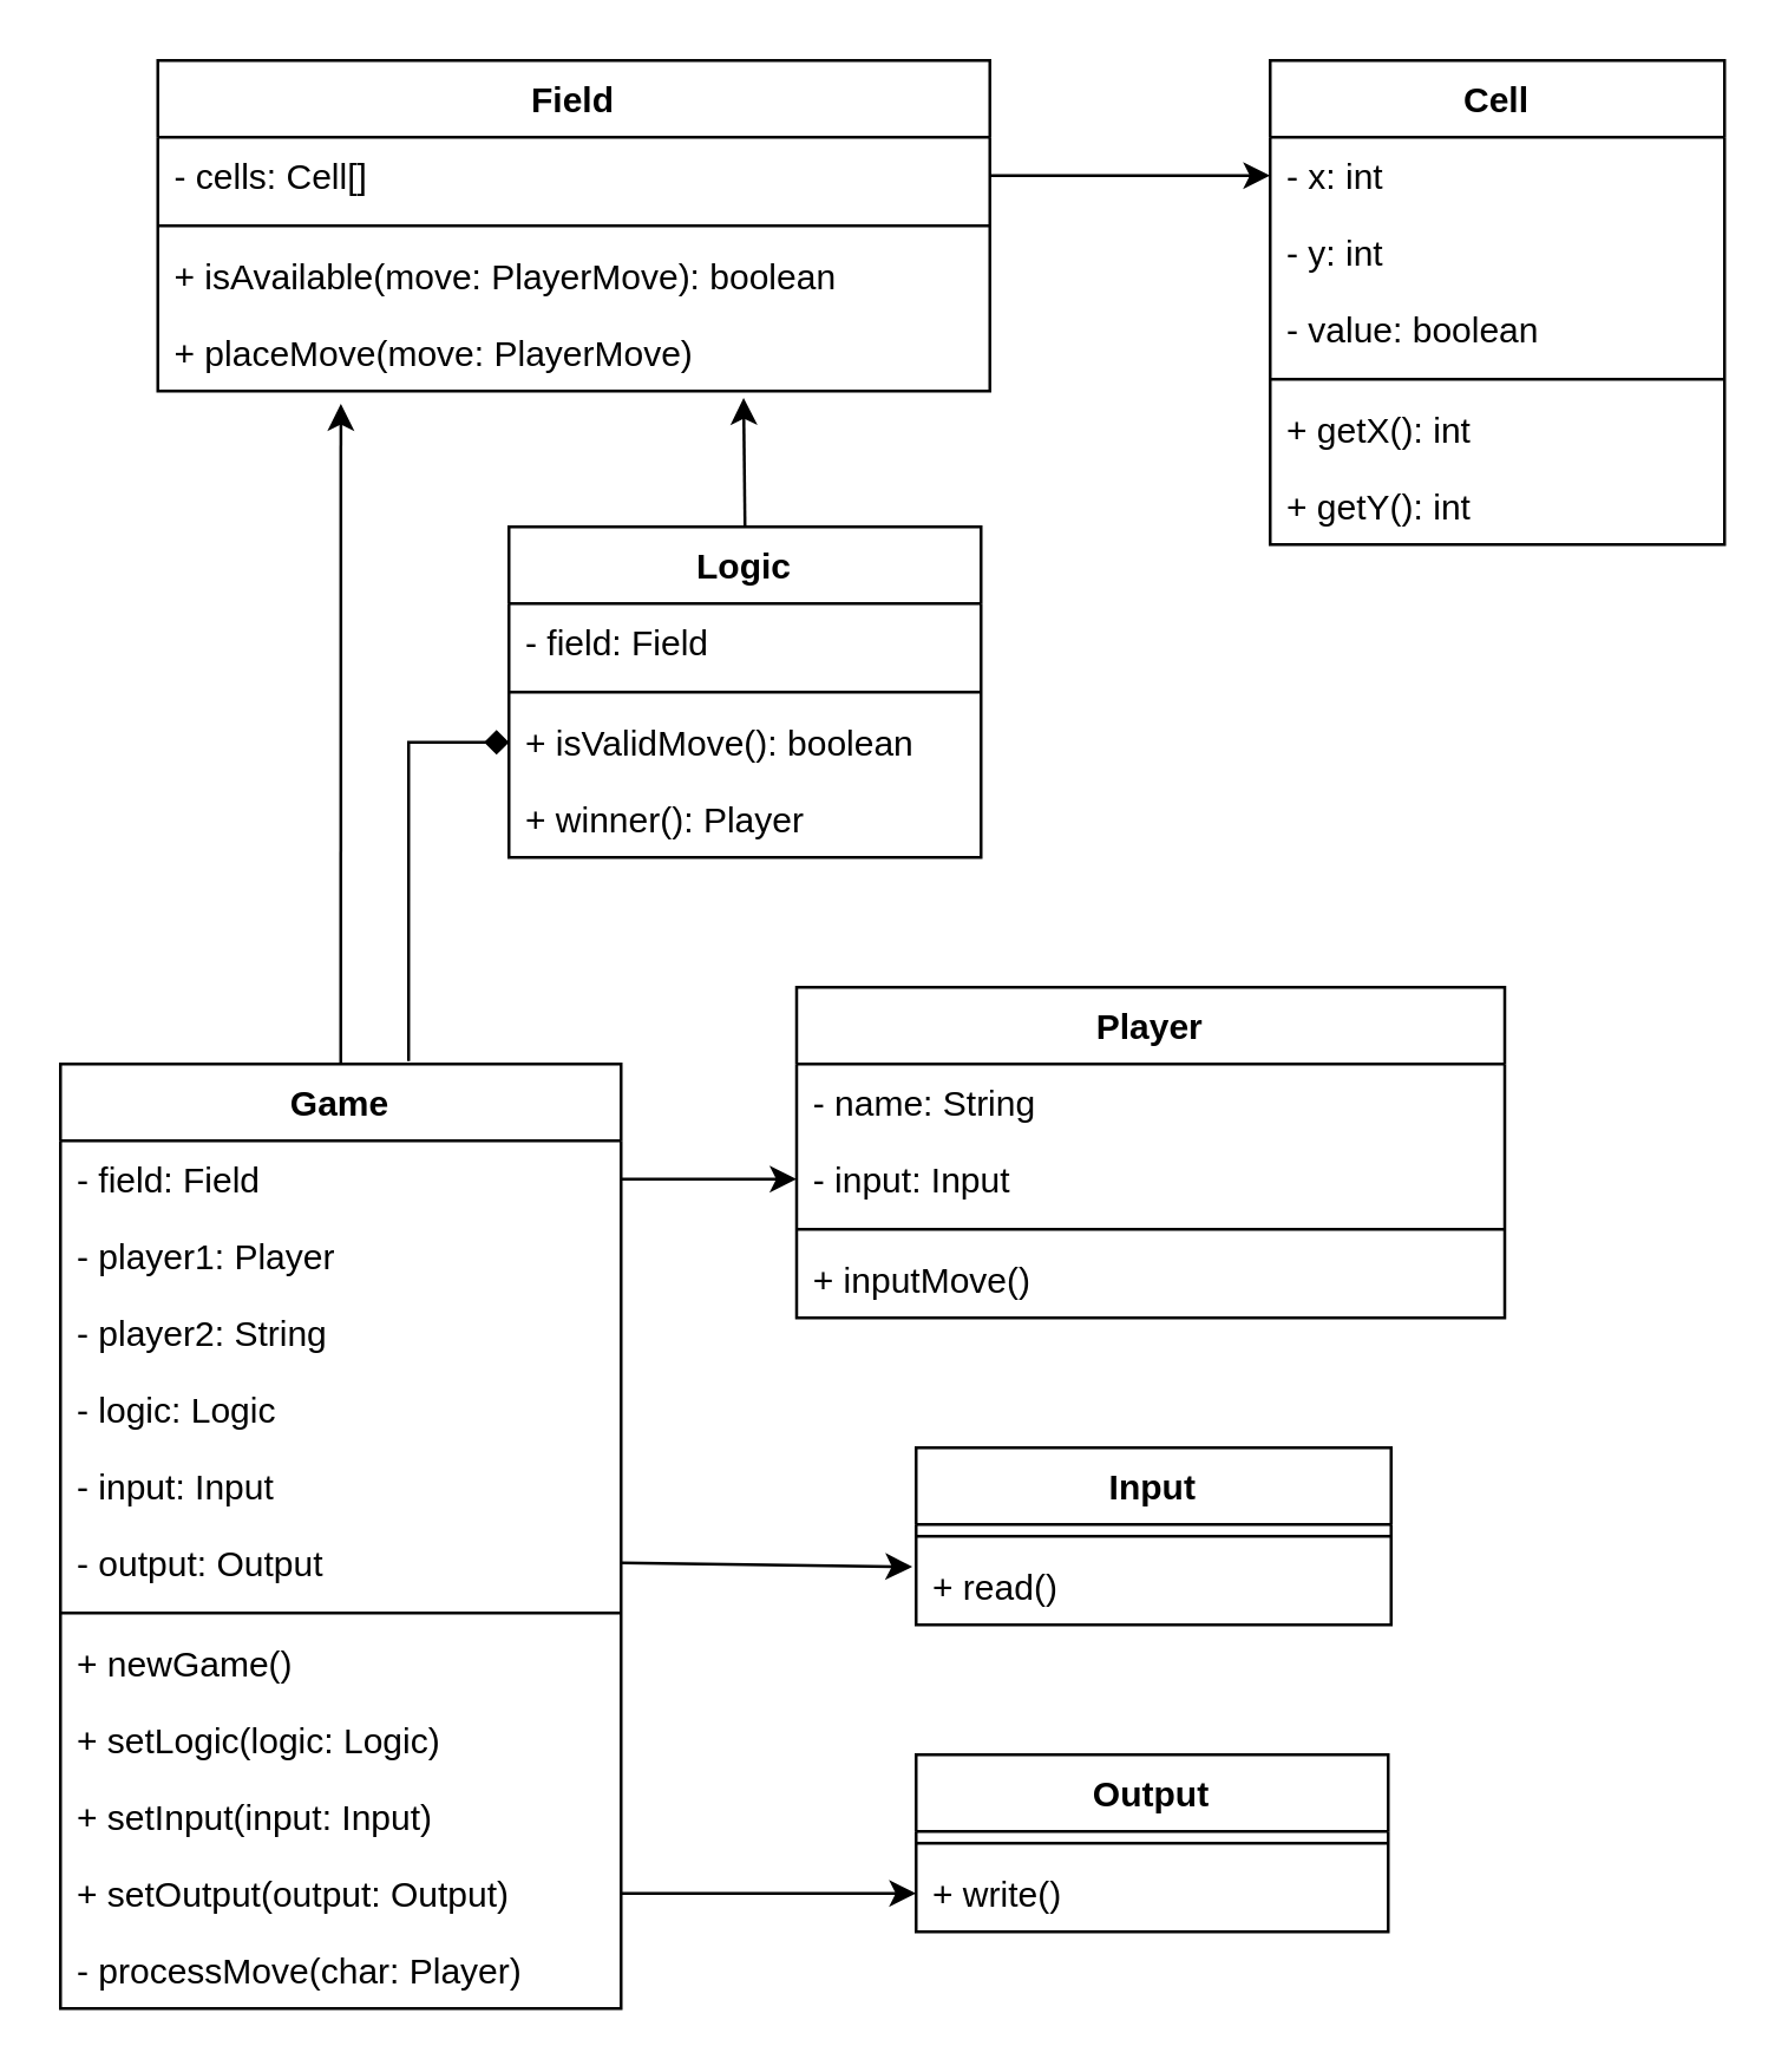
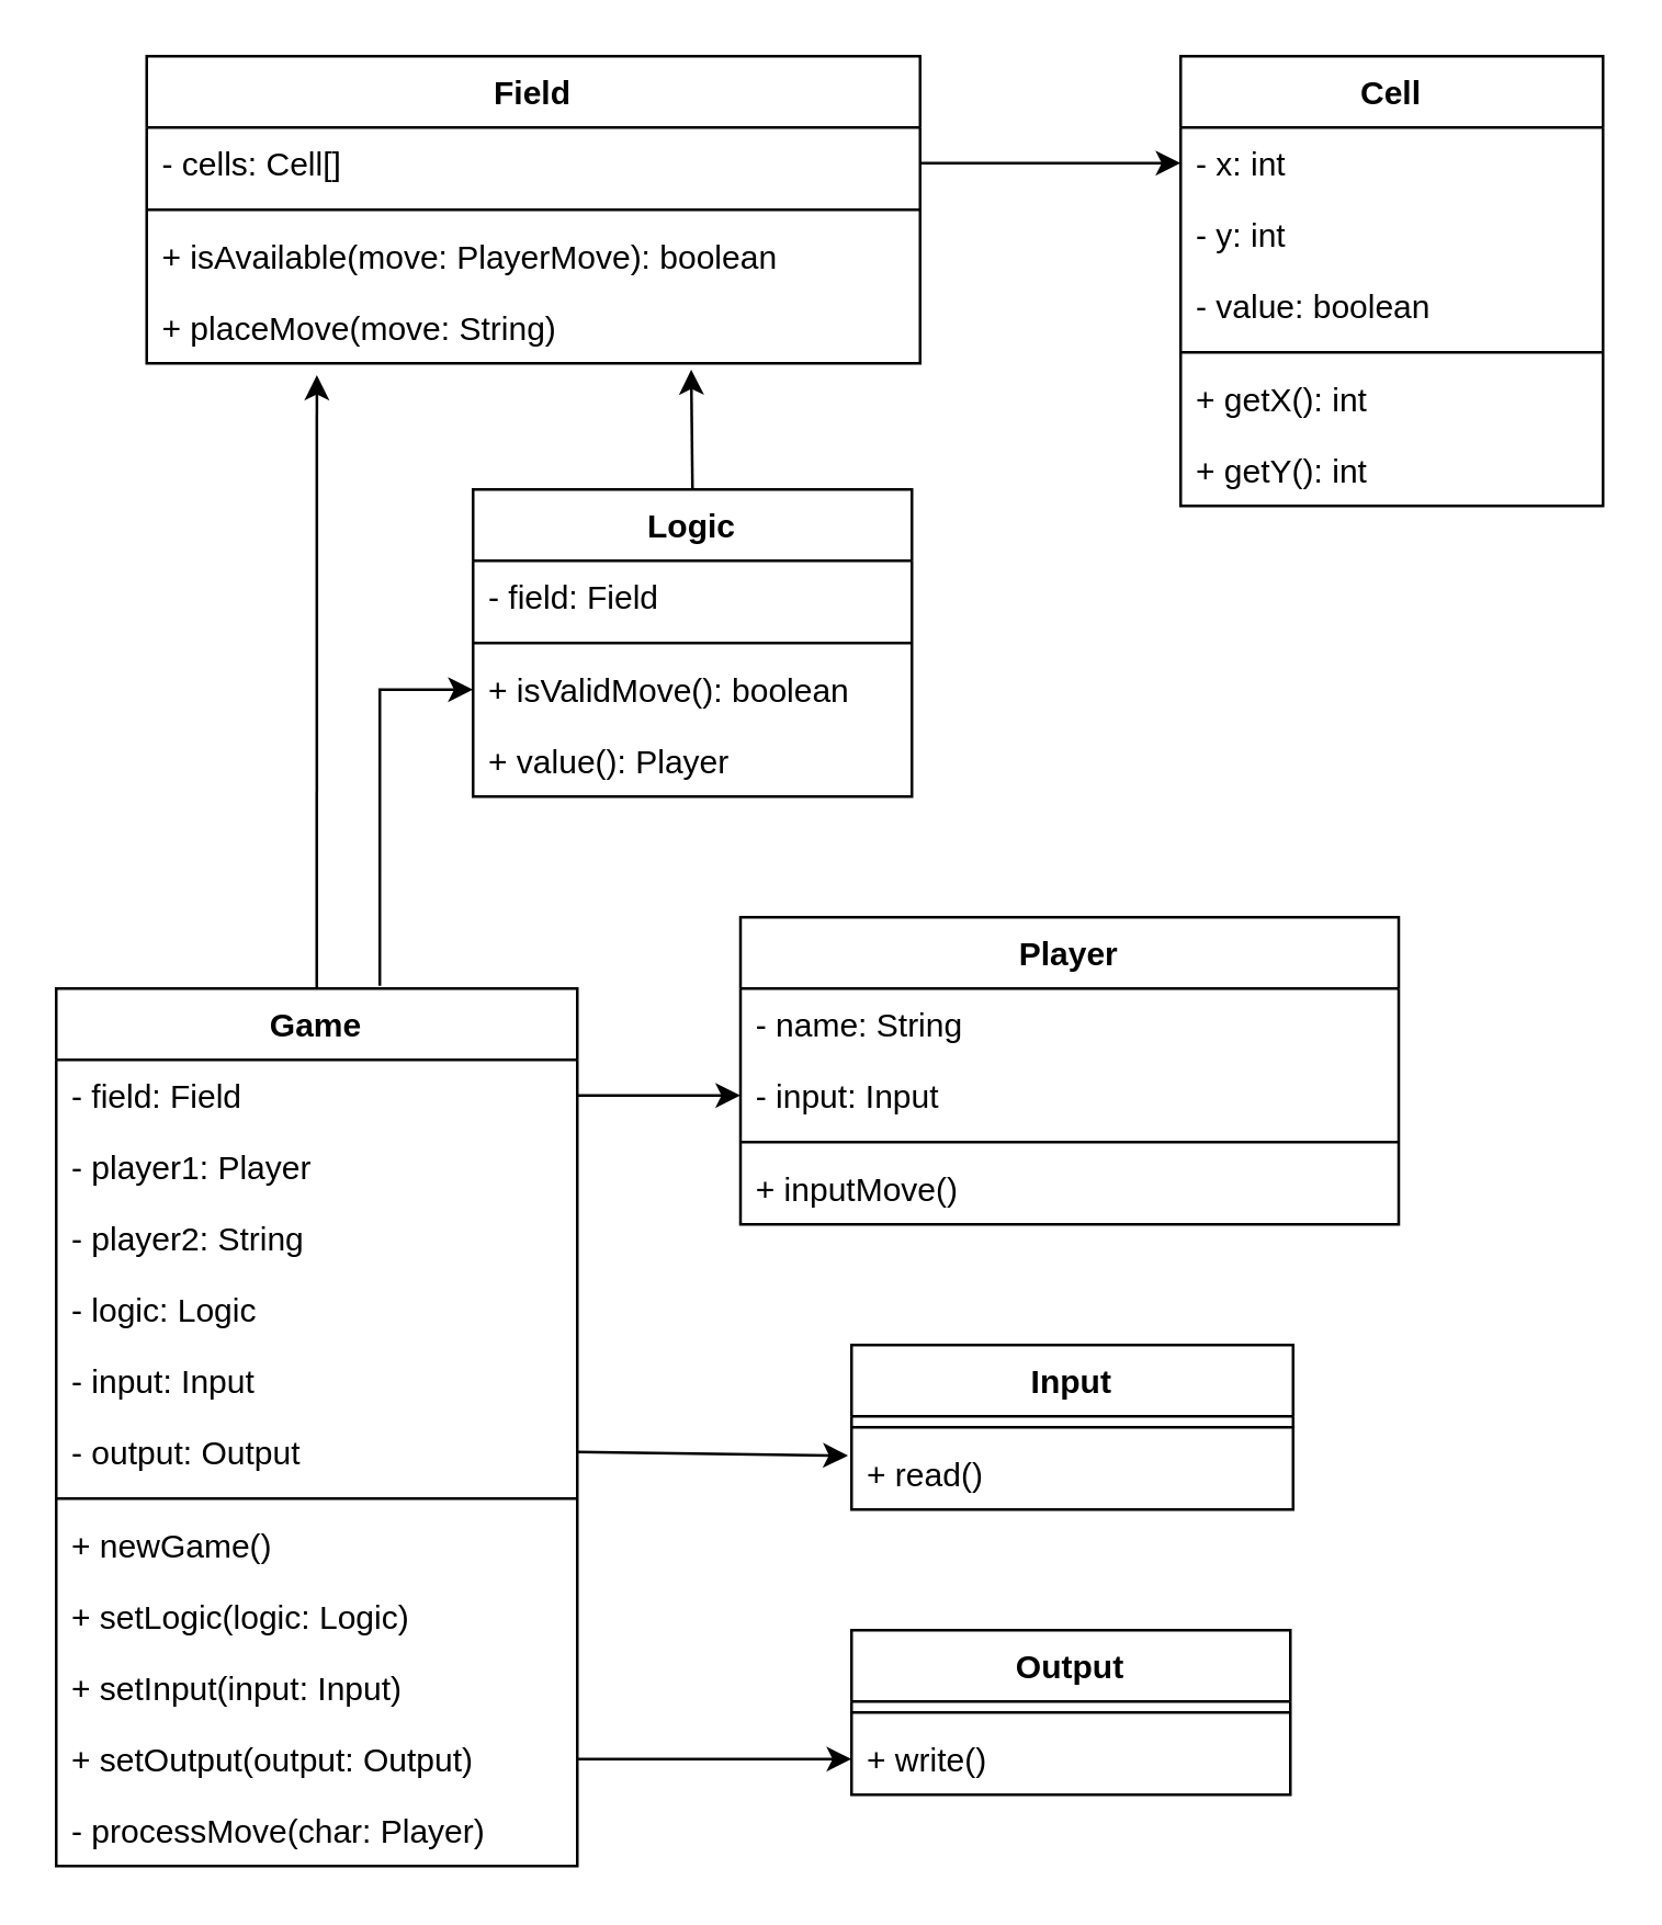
- <mxCell id="19" value="+ placeMove(move: PlayerMove)" style="text;strokeColor=none;fillColor=none;align=left;verticalAlign=top;spacingLeft=4;spacingRight=4;overflow=hidden;rotatable=0;points=[[0,0.5],[1,0.5]];portConstraint=eastwest;" parent="15" vertex="1"><mxGeometry y="86" width="282" height="26" as="geometry" /></mxCell>
+ <mxCell id="19" value="+ placeMove(move: String)" style="text;strokeColor=none;fillColor=none;align=left;verticalAlign=top;spacingLeft=4;spacingRight=4;overflow=hidden;rotatable=0;points=[[0,0.5],[1,0.5]];portConstraint=eastwest;" parent="15" vertex="1"><mxGeometry y="86" width="282" height="26" as="geometry" /></mxCell>
- <mxCell id="47" value="" style="endArrow=diamond;html=1;rounded=0;entryX=0;entryY=0.5;entryDx=0;entryDy=0;exitX=0.621;exitY=-0.003;exitDx=0;exitDy=0;exitPerimeter=0;" edge="1" parent="1" source="2" target="38"><mxGeometry width="50" height="50" relative="1" as="geometry"><mxPoint x="250" y="580" as="sourcePoint" /><mxPoint x="300" y="530" as="targetPoint" /><Array as="points"><mxPoint x="138" y="251" /></Array></mxGeometry></mxCell>
+ <mxCell id="47" value="" style="endArrow=classic;html=1;rounded=0;entryX=0;entryY=0.5;entryDx=0;entryDy=0;exitX=0.621;exitY=-0.003;exitDx=0;exitDy=0;exitPerimeter=0;" edge="1" parent="1" source="2" target="38"><mxGeometry width="50" height="50" relative="1" as="geometry"><mxPoint x="250" y="580" as="sourcePoint" /><mxPoint x="300" y="530" as="targetPoint" /><Array as="points"><mxPoint x="138" y="251" /></Array></mxGeometry></mxCell>
- <mxCell id="39" value="+ winner(): Player" style="text;strokeColor=none;fillColor=none;align=left;verticalAlign=top;spacingLeft=4;spacingRight=4;overflow=hidden;rotatable=0;points=[[0,0.5],[1,0.5]];portConstraint=eastwest;" vertex="1" parent="35"><mxGeometry y="86" width="160" height="26" as="geometry" /></mxCell>
+ <mxCell id="39" value="+ value(): Player" style="text;strokeColor=none;fillColor=none;align=left;verticalAlign=top;spacingLeft=4;spacingRight=4;overflow=hidden;rotatable=0;points=[[0,0.5],[1,0.5]];portConstraint=eastwest;" vertex="1" parent="35"><mxGeometry y="86" width="160" height="26" as="geometry" /></mxCell>
